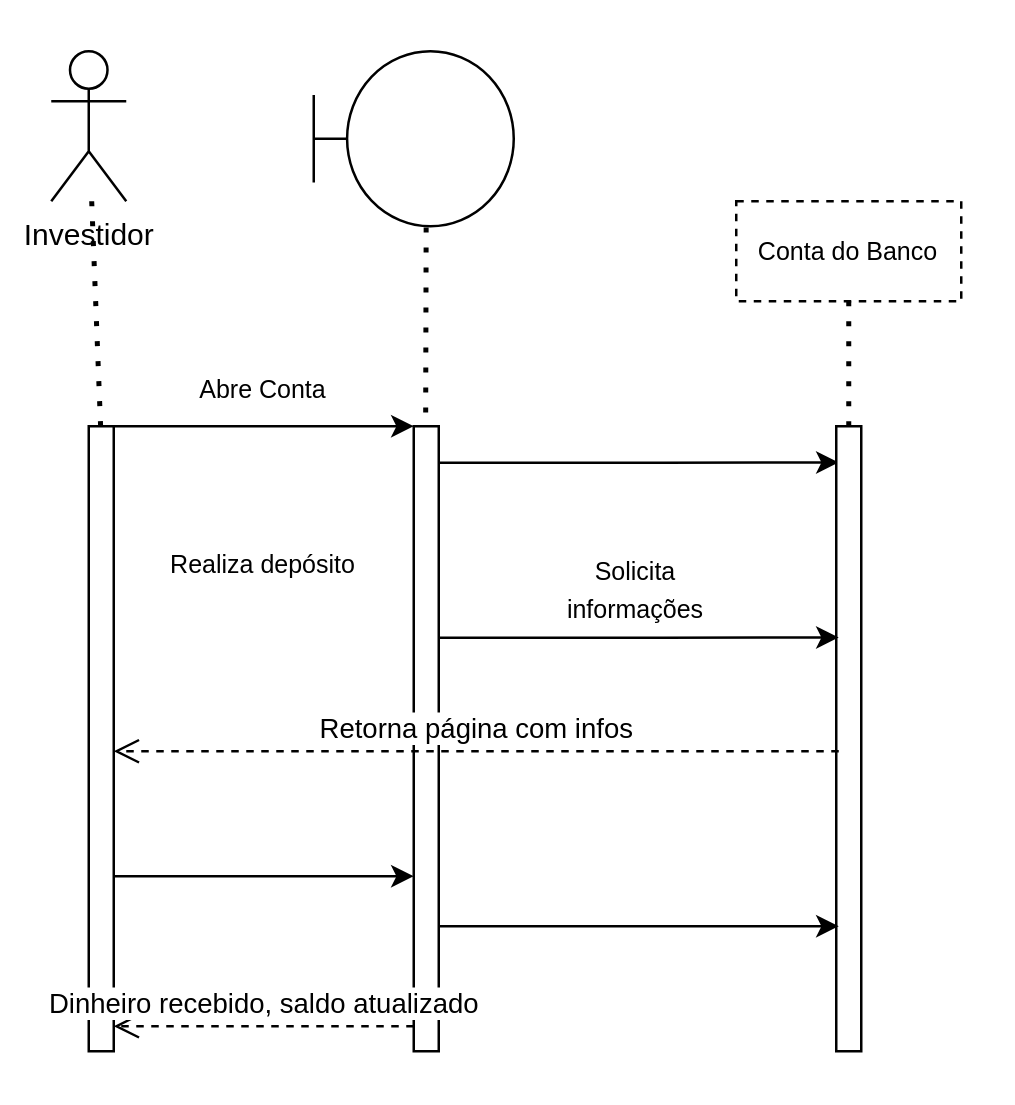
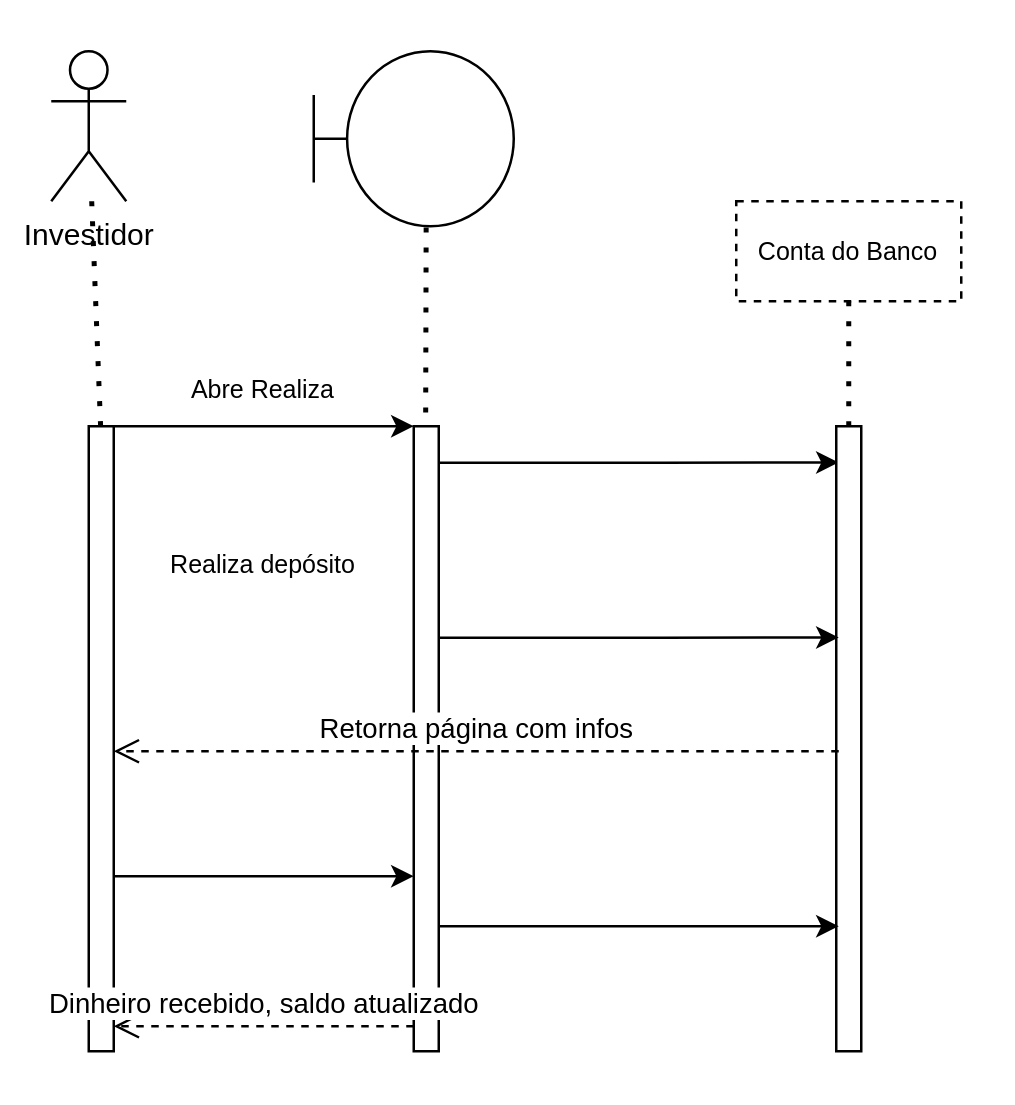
- <mxCell id="9" value="&lt;span style=&quot;font-size: 10px;&quot;&gt;Abre Conta&lt;/span&gt;" style="text;html=1;strokeColor=none;fillColor=none;align=center;verticalAlign=middle;whiteSpace=wrap;rounded=0;" parent="1" vertex="1"><mxGeometry x="65" y="140" width="80" height="30" as="geometry" /></mxCell>
+ <mxCell id="9" value="&lt;span style=&quot;font-size: 10px;&quot;&gt;Abre Realiza&lt;/span&gt;" style="text;html=1;strokeColor=none;fillColor=none;align=center;verticalAlign=middle;whiteSpace=wrap;rounded=0;" parent="1" vertex="1"><mxGeometry x="65" y="140" width="80" height="30" as="geometry" /></mxCell>
- <mxCell id="15" value="&lt;font style=&quot;font-size: 10px;&quot;&gt;Solicita informações&lt;/font&gt;" style="text;html=1;strokeColor=none;fillColor=none;align=center;verticalAlign=middle;whiteSpace=wrap;rounded=0;" parent="1" vertex="1"><mxGeometry x="214" y="220" width="80" height="30" as="geometry" /></mxCell>
